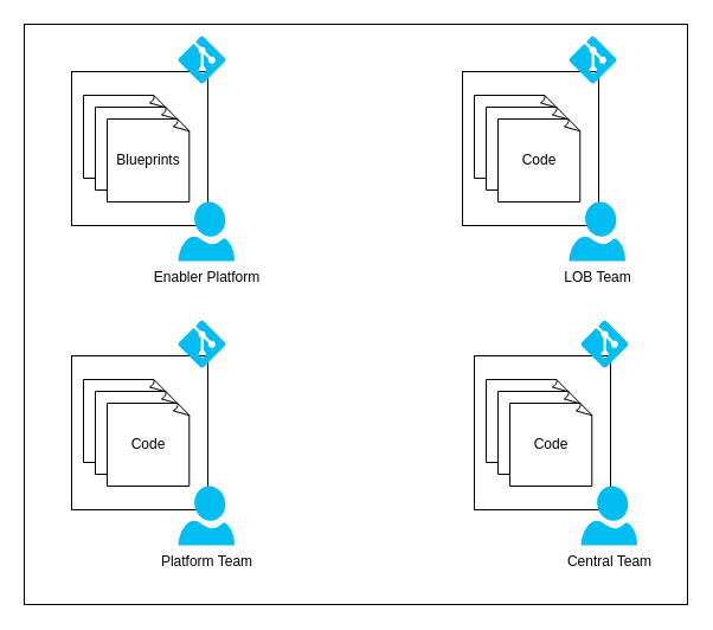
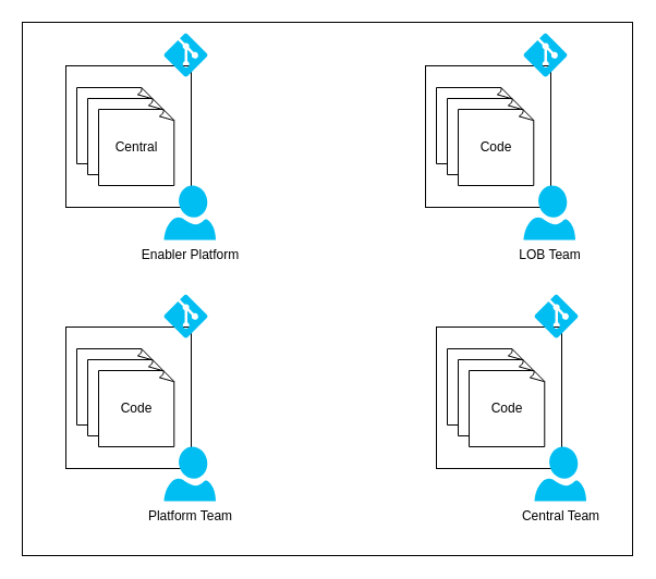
- <mxCell id="6" value="Blueprints" style="whiteSpace=wrap;html=1;shape=mxgraph.basic.document" vertex="1" parent="1"><mxGeometry x="90" y="100" width="70" height="70" as="geometry" /></mxCell>
+ <mxCell id="6" value="Central" style="whiteSpace=wrap;html=1;shape=mxgraph.basic.document" vertex="1" parent="1"><mxGeometry x="90" y="100" width="70" height="70" as="geometry" /></mxCell>
